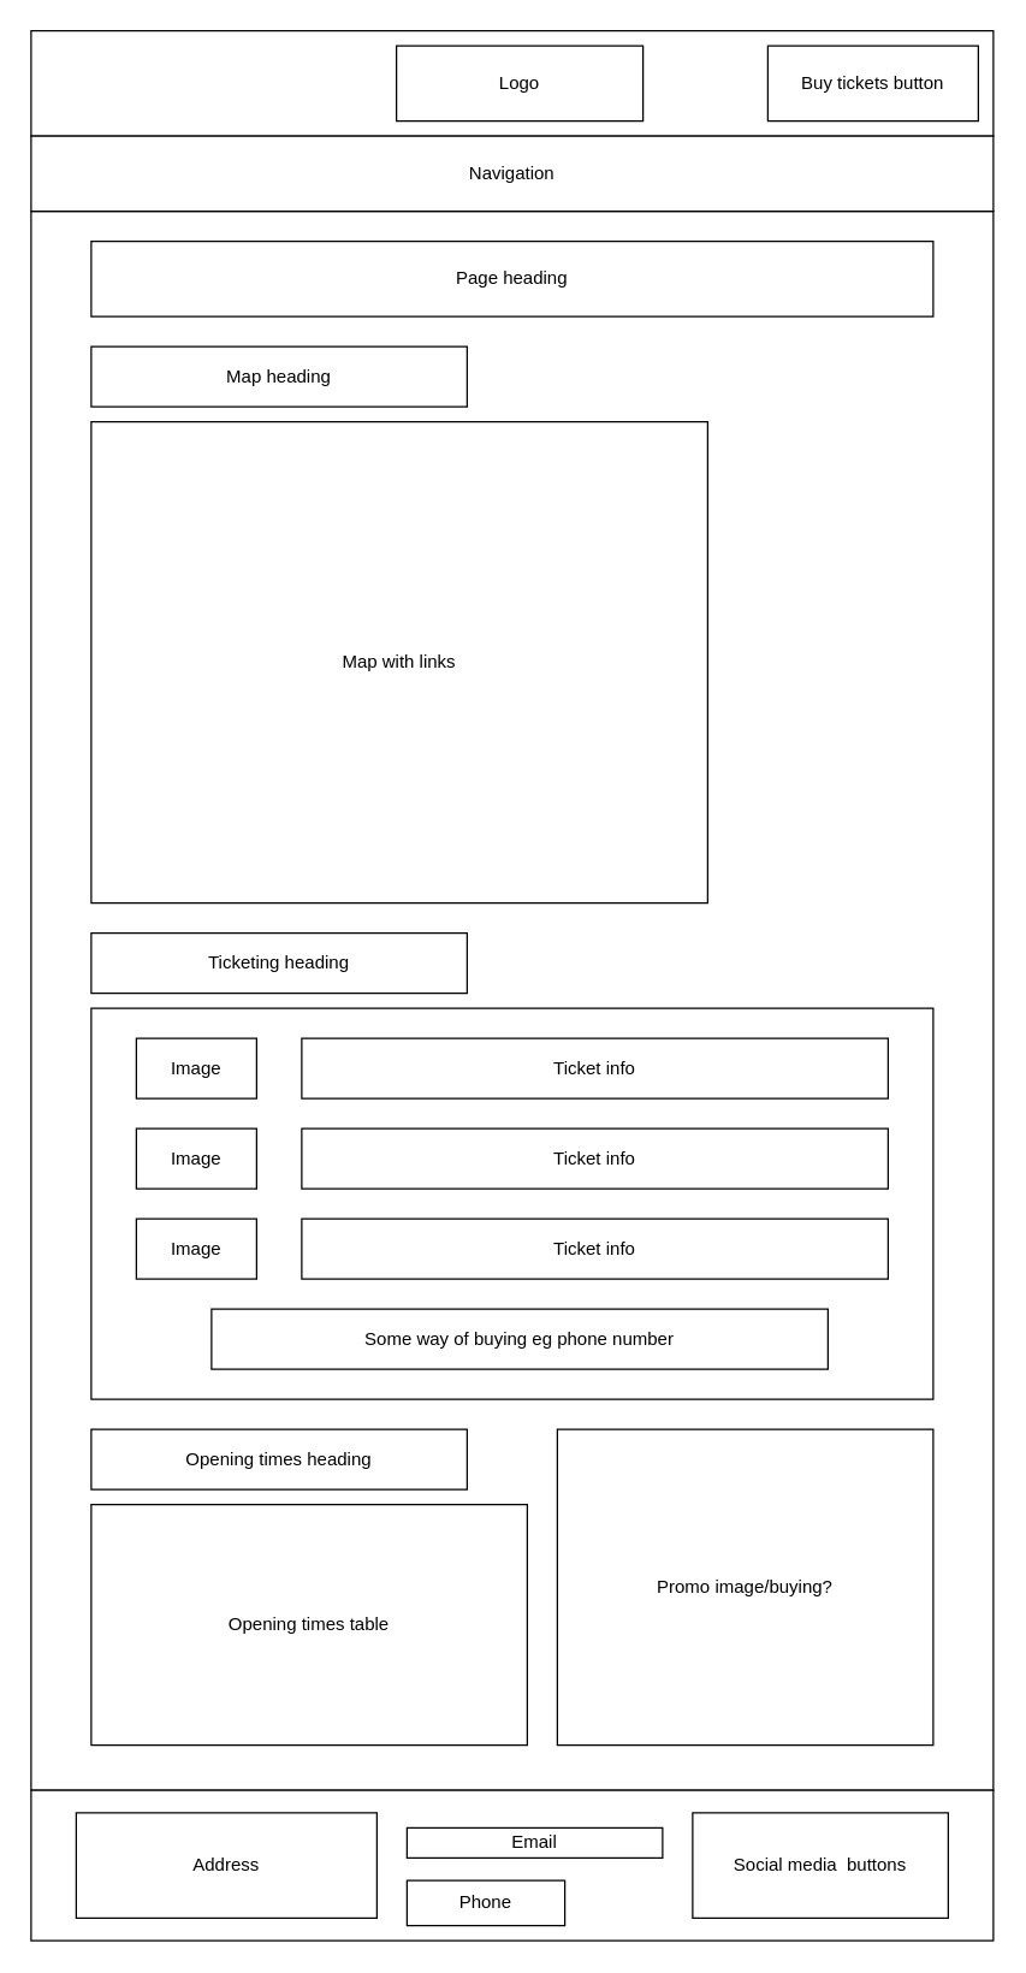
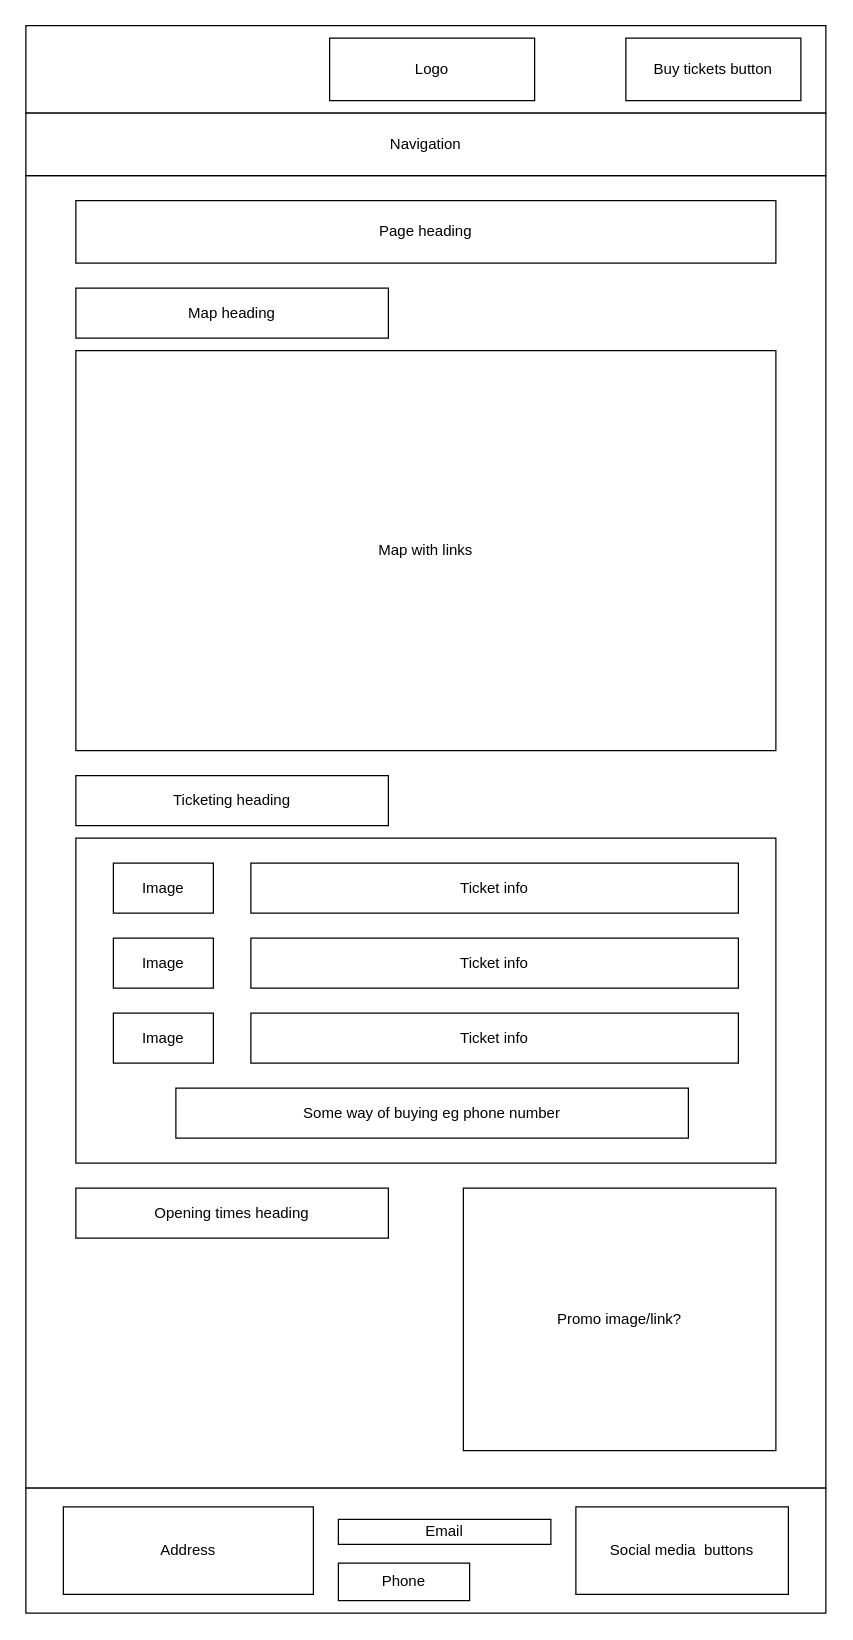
- <mxCell id="26" value="Buy tickets button" style="rounded=0;whiteSpace=wrap;html=1;" parent="1" vertex="1"><mxGeometry x="510" y="30" width="140" height="50" as="geometry" /></mxCell>
+ <mxCell id="26" value="Buy tickets button" style="rounded=0;whiteSpace=wrap;html=1;" parent="1" vertex="1"><mxGeometry x="500" y="30" width="140" height="50" as="geometry" /></mxCell>
- <mxCell id="9" value="Map with links" style="rounded=0;whiteSpace=wrap;html=1;" parent="1" vertex="1"><mxGeometry x="60" y="280" width="410" height="320" as="geometry" /></mxCell>
+ <mxCell id="9" value="Map with links" style="rounded=0;whiteSpace=wrap;html=1;" parent="1" vertex="1"><mxGeometry x="60" y="280" width="560" height="320" as="geometry" /></mxCell>
- <mxCell id="22" value="Promo image/buying?" style="rounded=0;whiteSpace=wrap;html=1;" parent="1" vertex="1"><mxGeometry x="370" y="950" width="250" height="210" as="geometry" /></mxCell>
+ <mxCell id="22" value="Promo image/link?" style="rounded=0;whiteSpace=wrap;html=1;" parent="1" vertex="1"><mxGeometry x="370" y="950" width="250" height="210" as="geometry" /></mxCell>
- <mxCell id="20" value="Opening times table" style="rounded=0;whiteSpace=wrap;html=1;" parent="1" vertex="1"><mxGeometry x="60" y="1000" width="290" height="160" as="geometry" /></mxCell>
